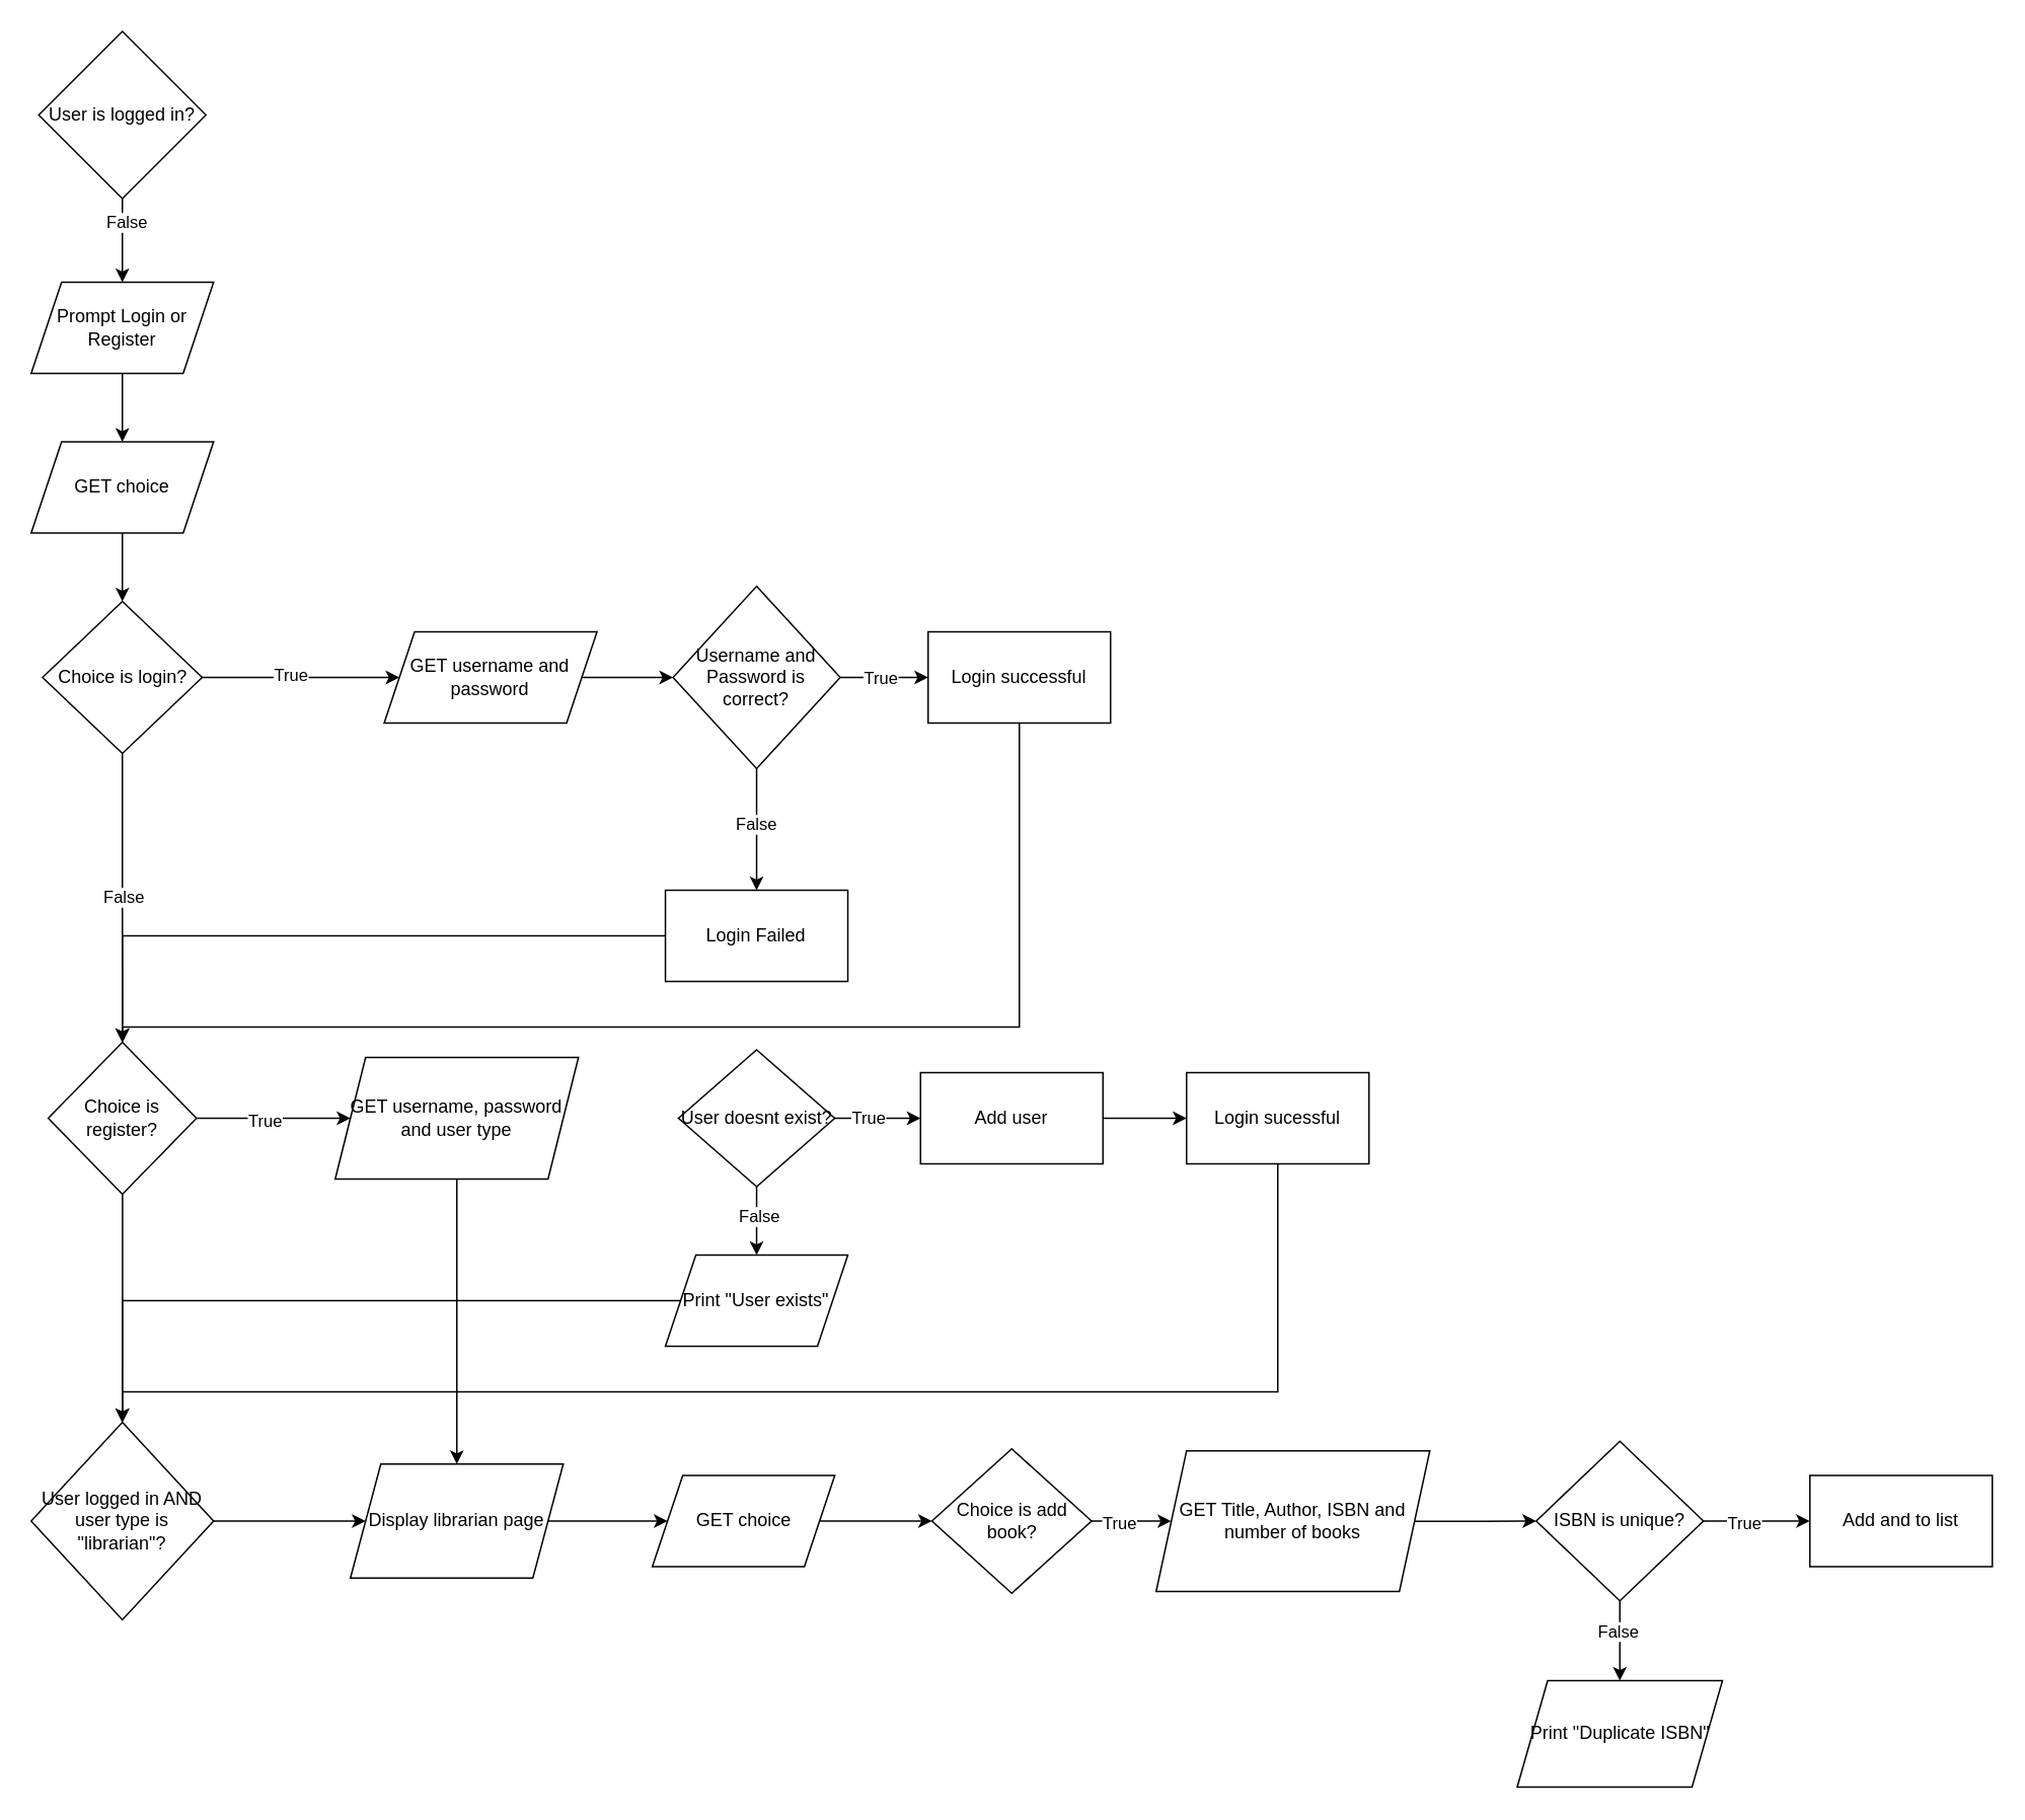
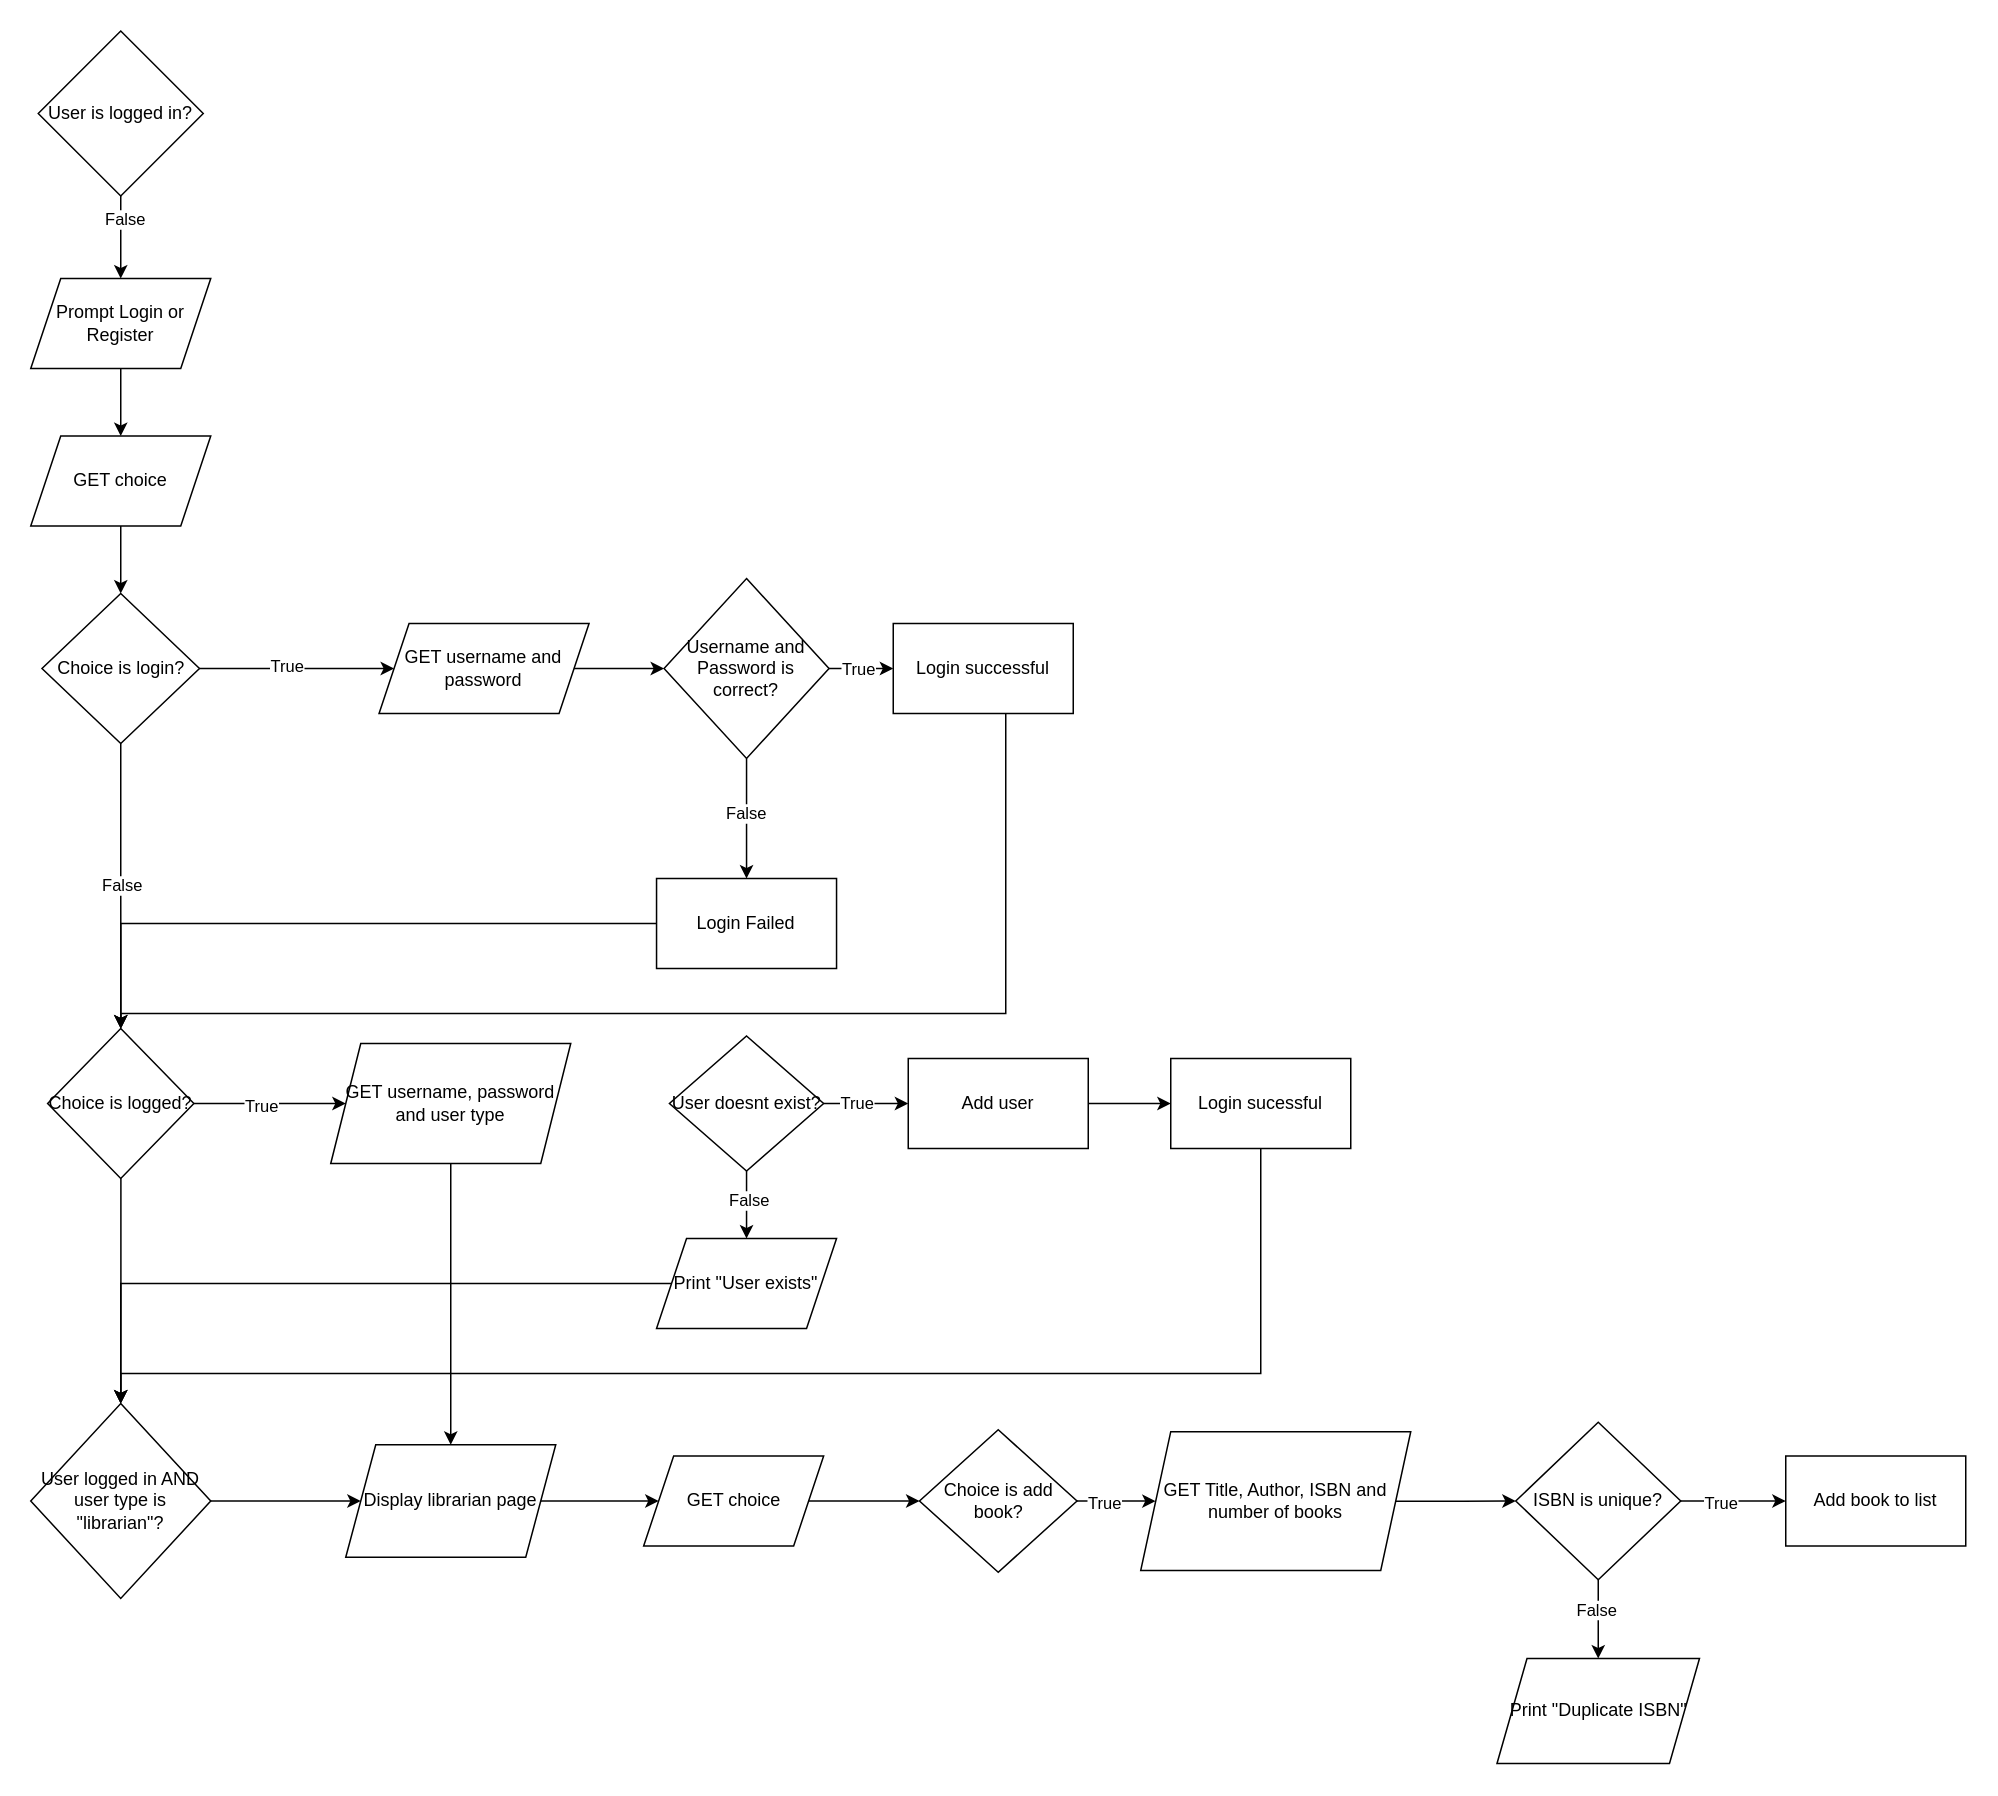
- <mxCell id="28" value="Login successful" style="rounded=0;whiteSpace=wrap;html=1;" vertex="1" parent="1"><mxGeometry x="610" y="415" width="120" height="60" as="geometry" /></mxCell>
+ <mxCell id="28" value="Login successful" style="rounded=0;whiteSpace=wrap;html=1;" vertex="1" parent="1"><mxGeometry x="595" y="415" width="120" height="60" as="geometry" /></mxCell>
- <mxCell id="16" value="Choice is register?" style="rhombus;whiteSpace=wrap;html=1;" vertex="1" parent="1"><mxGeometry x="31.25" y="685" width="97.5" height="100" as="geometry" /></mxCell>
+ <mxCell id="16" value="Choice is logged?" style="rhombus;whiteSpace=wrap;html=1;" vertex="1" parent="1"><mxGeometry x="31.25" y="685" width="97.5" height="100" as="geometry" /></mxCell>
- <mxCell id="58" value="Add and to list" style="rounded=0;whiteSpace=wrap;html=1;" vertex="1" parent="1"><mxGeometry x="1190" y="970" width="120" height="60" as="geometry" /></mxCell>
+ <mxCell id="58" value="Add book to list" style="rounded=0;whiteSpace=wrap;html=1;" vertex="1" parent="1"><mxGeometry x="1190" y="970" width="120" height="60" as="geometry" /></mxCell>
